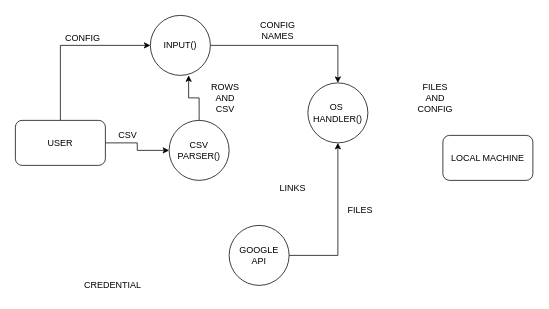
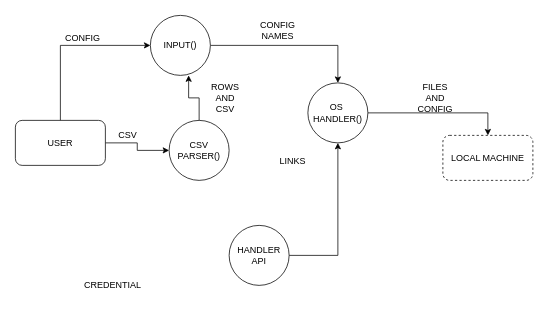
+ <mxCell id="11" style="edgeStyle=orthogonalEdgeStyle;rounded=0;orthogonalLoop=1;jettySize=auto;html=1;exitX=1;exitY=0.5;exitDx=0;exitDy=0;entryX=0.5;entryY=0;entryDx=0;entryDy=0;" edge="1" parent="1" source="12" target="13"><mxGeometry relative="1" as="geometry" /></mxCell>
- <mxCell id="13" value="LOCAL MACHINE" style="rounded=1;whiteSpace=wrap;html=1;" vertex="1" parent="1"><mxGeometry x="590" y="180" width="120" height="60" as="geometry" /></mxCell>
+ <mxCell id="13" value="LOCAL MACHINE" style="rounded=1;whiteSpace=wrap;html=1;dashed=1;" vertex="1" parent="1"><mxGeometry x="590" y="180" width="120" height="60" as="geometry" /></mxCell>
- <mxCell id="18" value="LINKS" style="text;html=1;strokeColor=none;fillColor=none;align=center;verticalAlign=middle;whiteSpace=wrap;rounded=0;" vertex="1" parent="1"><mxGeometry x="370" y="240" width="40" height="20" as="geometry" /></mxCell>
+ <mxCell id="18" value="LINKS" style="text;html=1;strokeColor=none;fillColor=none;align=center;verticalAlign=middle;whiteSpace=wrap;rounded=0;" vertex="1" parent="1"><mxGeometry x="370" y="205" width="40" height="20" as="geometry" /></mxCell>
- <mxCell id="19" value="FILES" style="text;html=1;strokeColor=none;fillColor=none;align=center;verticalAlign=middle;whiteSpace=wrap;rounded=0;" vertex="1" parent="1"><mxGeometry x="460" y="270" width="40" height="20" as="geometry" /></mxCell>
- <mxCell id="10" value="GOOGLE&lt;br&gt;API" style="ellipse;whiteSpace=wrap;html=1;aspect=fixed;" vertex="1" parent="1"><mxGeometry x="305" y="300" width="80" height="80" as="geometry" /></mxCell>
+ <mxCell id="10" value="HANDLER&lt;br&gt;API" style="ellipse;whiteSpace=wrap;html=1;aspect=fixed;" vertex="1" parent="1"><mxGeometry x="305" y="300" width="80" height="80" as="geometry" /></mxCell>
